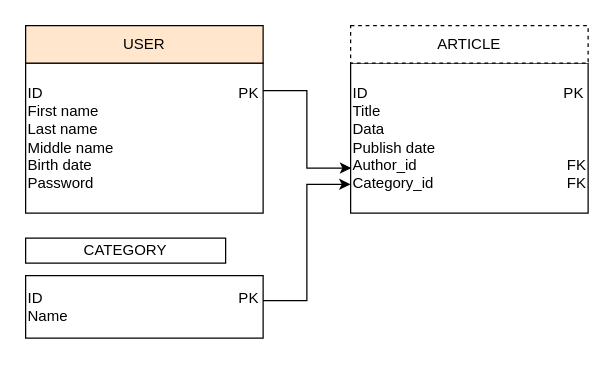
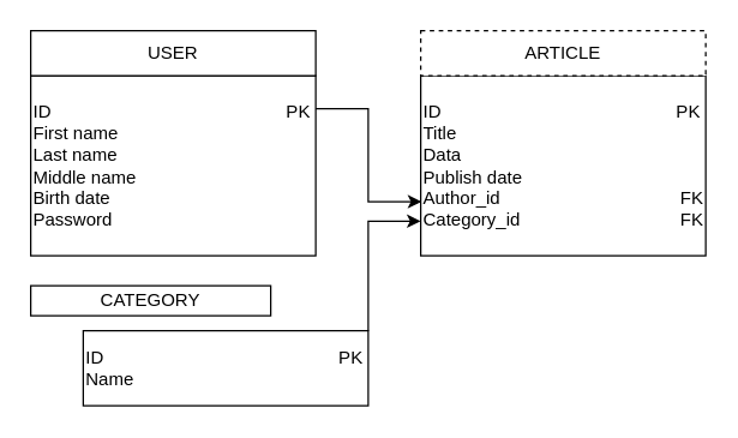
- <mxCell id="3" value="USER" style="rounded=0;whiteSpace=wrap;html=1;fillColor=#ffe6cc;" vertex="1" parent="1"><mxGeometry x="20" y="20" width="190" height="30" as="geometry" /></mxCell>
+ <mxCell id="3" value="USER" style="rounded=0;whiteSpace=wrap;html=1;" vertex="1" parent="1"><mxGeometry x="20" y="20" width="190" height="30" as="geometry" /></mxCell>
- <mxCell id="6" value="ID&amp;nbsp; &amp;nbsp; &amp;nbsp; &amp;nbsp; &amp;nbsp; &amp;nbsp; &amp;nbsp; &amp;nbsp; &amp;nbsp; &amp;nbsp; &amp;nbsp; &amp;nbsp; &amp;nbsp; &amp;nbsp; &amp;nbsp; &amp;nbsp; &amp;nbsp; &amp;nbsp; &amp;nbsp; &amp;nbsp; &amp;nbsp; &amp;nbsp; &amp;nbsp; &amp;nbsp;PK&lt;div&gt;Name&lt;/div&gt;" style="rounded=0;whiteSpace=wrap;html=1;align=left;" vertex="1" parent="1"><mxGeometry x="20" y="220" width="190" height="50" as="geometry" /></mxCell>
+ <mxCell id="6" value="ID&amp;nbsp; &amp;nbsp; &amp;nbsp; &amp;nbsp; &amp;nbsp; &amp;nbsp; &amp;nbsp; &amp;nbsp; &amp;nbsp; &amp;nbsp; &amp;nbsp; &amp;nbsp; &amp;nbsp; &amp;nbsp; &amp;nbsp; &amp;nbsp; &amp;nbsp; &amp;nbsp; &amp;nbsp; &amp;nbsp; &amp;nbsp; &amp;nbsp; &amp;nbsp; &amp;nbsp;PK&lt;div&gt;Name&lt;/div&gt;" style="rounded=0;whiteSpace=wrap;html=1;align=left;" vertex="1" parent="1"><mxGeometry x="55" y="220" width="190" height="50" as="geometry" /></mxCell>
